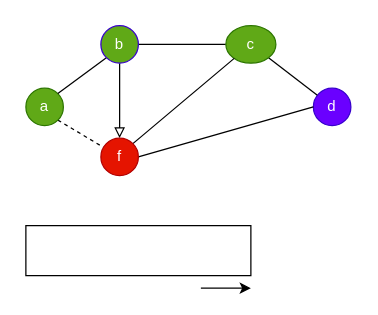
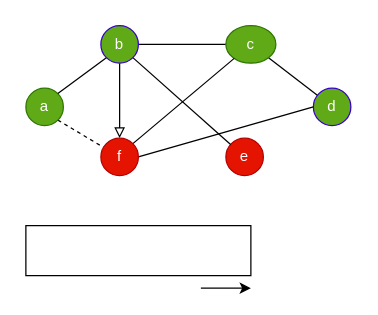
+ <mxCell id="9" style="edgeStyle=none;rounded=0;orthogonalLoop=1;jettySize=auto;html=1;exitX=1;exitY=1;exitDx=0;exitDy=0;endArrow=none;endFill=0;" edge="1" parent="1" source="11" target="6"><mxGeometry relative="1" as="geometry" /></mxCell>
- <mxCell id="12" value="d" style="ellipse;whiteSpace=wrap;html=1;aspect=fixed;fillColor=#6a00ff;strokeColor=#3700CC;fontColor=#ffffff;" vertex="1" parent="1"><mxGeometry x="250" y="70" width="30" height="30" as="geometry" /></mxCell>
+ <mxCell id="12" value="d" style="ellipse;whiteSpace=wrap;html=1;aspect=fixed;fillColor=#60a917;strokeColor=#3700CC;fontColor=#ffffff;" vertex="1" parent="1"><mxGeometry x="250" y="70" width="30" height="30" as="geometry" /></mxCell>
+ <mxCell id="6" value="e" style="ellipse;whiteSpace=wrap;html=1;aspect=fixed;fillColor=#e51400;strokeColor=#B20000;fontColor=#ffffff;" vertex="1" parent="1"><mxGeometry x="180" y="110" width="30" height="30" as="geometry" /></mxCell>
